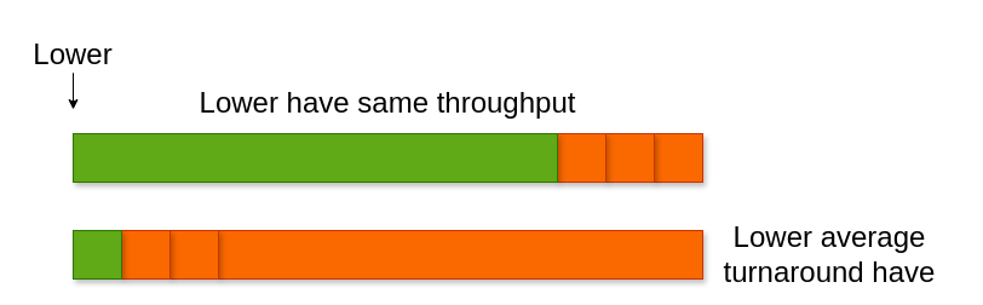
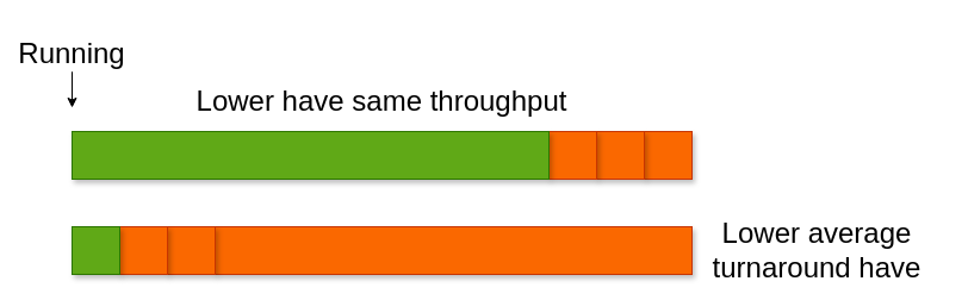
- <mxCell id="12" value="Lower" style="text;html=1;strokeColor=none;fillColor=none;align=center;verticalAlign=middle;whiteSpace=wrap;rounded=0;fontSize=24;" vertex="1" parent="1"><mxGeometry x="20" y="20" width="80" height="50" as="geometry" /></mxCell>
+ <mxCell id="12" value="Running" style="text;html=1;strokeColor=none;fillColor=none;align=center;verticalAlign=middle;whiteSpace=wrap;rounded=0;fontSize=24;" vertex="1" parent="1"><mxGeometry x="20" y="20" width="80" height="50" as="geometry" /></mxCell>
